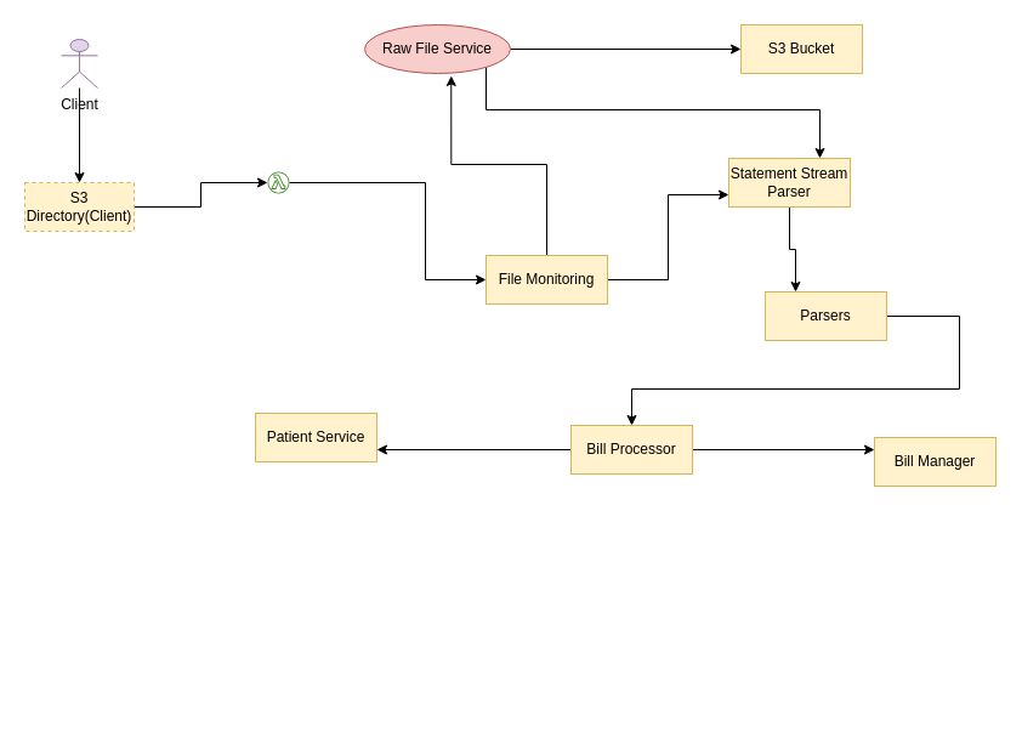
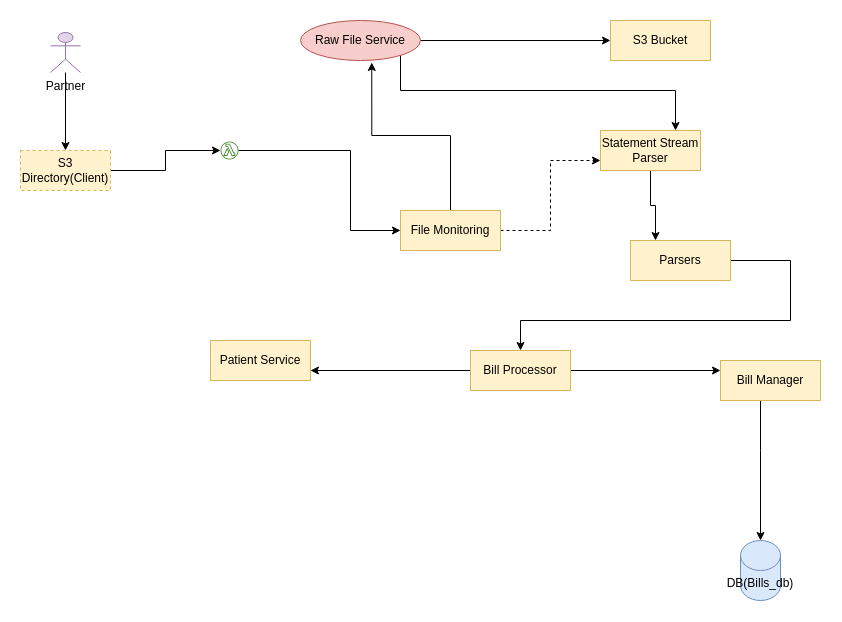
- <mxCell id="19" value="Client" style="shape=umlActor;verticalLabelPosition=bottom;verticalAlign=top;html=1;outlineConnect=0;fillColor=#e1d5e7;strokeColor=#9673a6;" parent="1" vertex="1"><mxGeometry x="50" y="32" width="30" height="40" as="geometry" /></mxCell>
+ <mxCell id="19" value="Partner" style="shape=umlActor;verticalLabelPosition=bottom;verticalAlign=top;html=1;outlineConnect=0;fillColor=#e1d5e7;strokeColor=#9673a6;" parent="1" vertex="1"><mxGeometry x="50" y="32" width="30" height="40" as="geometry" /></mxCell>
- <mxCell id="4" style="edgeStyle=orthogonalEdgeStyle;rounded=0;orthogonalLoop=1;jettySize=auto;html=1;entryX=0;entryY=0.75;entryDx=0;entryDy=0;" parent="1" source="6" target="14" edge="1"><mxGeometry relative="1" as="geometry" /></mxCell>
+ <mxCell id="4" style="edgeStyle=orthogonalEdgeStyle;rounded=0;orthogonalLoop=1;jettySize=auto;html=1;entryX=0;entryY=0.75;entryDx=0;entryDy=0;dashed=1;" parent="1" source="6" target="14" edge="1"><mxGeometry relative="1" as="geometry" /></mxCell>
+ <mxCell id="8" style="edgeStyle=orthogonalEdgeStyle;rounded=0;orthogonalLoop=1;jettySize=auto;html=1;" parent="1" source="9" target="15" edge="1"><mxGeometry x="0.067" relative="1" as="geometry"><Array as="points"><mxPoint x="760" y="450" /><mxPoint x="760" y="450" /></Array><mxPoint as="offset" /></mxGeometry></mxCell>
+ <mxCell id="15" value="DB(Bills_db)" style="shape=cylinder3;whiteSpace=wrap;html=1;boundedLbl=1;backgroundOutline=1;size=15;fillColor=#dae8fc;strokeColor=#6c8ebf;" parent="1" vertex="1"><mxGeometry x="740" y="540" width="40" height="60" as="geometry" /></mxCell>
